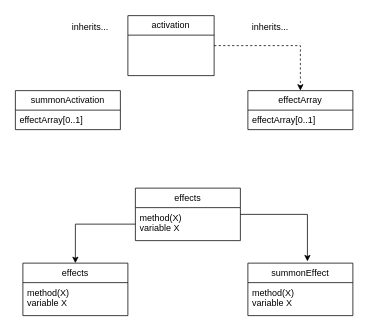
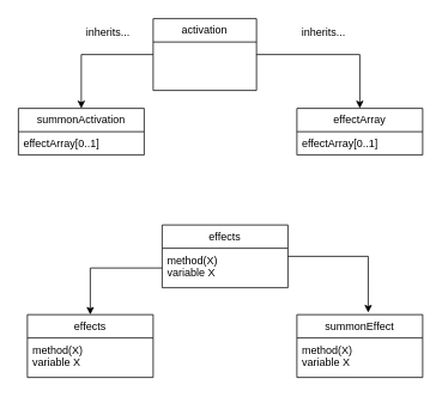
+ <mxCell id="2" style="edgeStyle=orthogonalEdgeStyle;rounded=0;orthogonalLoop=1;jettySize=auto;html=1;entryX=0.5;entryY=0;entryDx=0;entryDy=0;" edge="1" parent="1" source="4" target="5"><mxGeometry relative="1" as="geometry" /></mxCell>
- <mxCell id="3" style="edgeStyle=orthogonalEdgeStyle;rounded=0;orthogonalLoop=1;jettySize=auto;html=1;entryX=0.5;entryY=0;entryDx=0;entryDy=0;dashed=1;" edge="1" parent="1" source="4" target="8"><mxGeometry relative="1" as="geometry"><mxPoint x="390" y="110" as="targetPoint" /></mxGeometry></mxCell>
+ <mxCell id="3" style="edgeStyle=orthogonalEdgeStyle;rounded=0;orthogonalLoop=1;jettySize=auto;html=1;entryX=0.5;entryY=0;entryDx=0;entryDy=0;" edge="1" parent="1" source="4" target="8"><mxGeometry relative="1" as="geometry"><mxPoint x="390" y="110" as="targetPoint" /></mxGeometry></mxCell>
